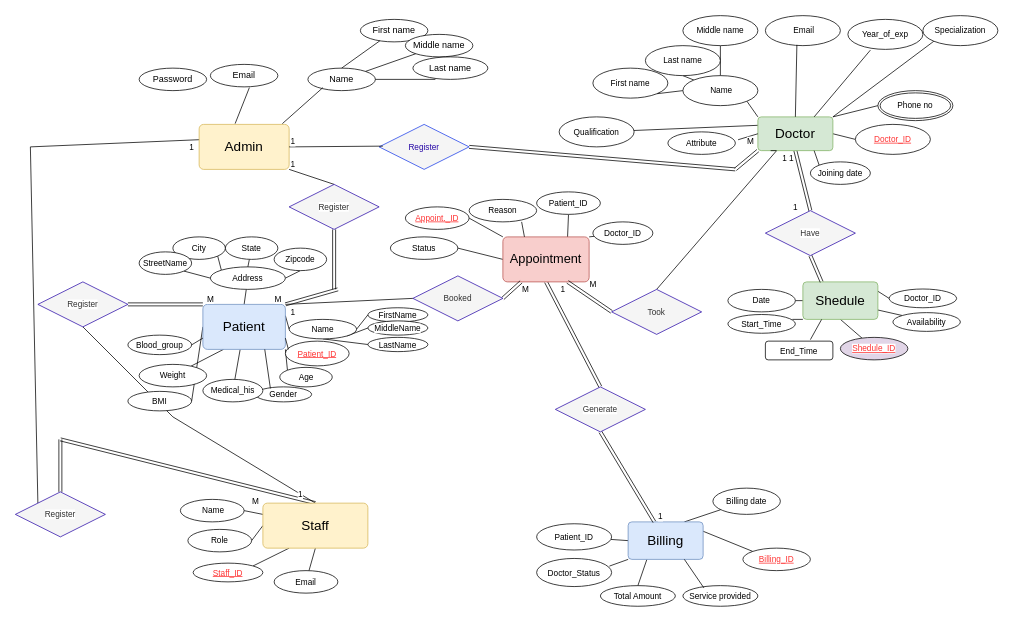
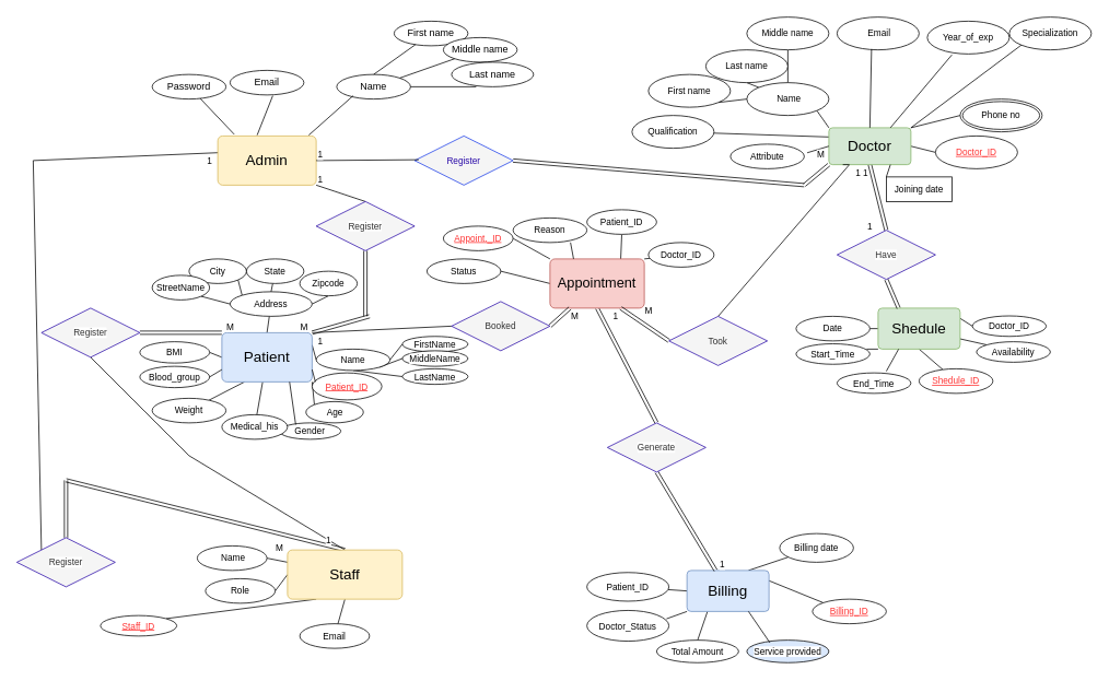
+ <mxCell id="73" value="" style="endArrow=none;html=1;rounded=0;strokeColor=default;align=center;verticalAlign=middle;fontFamily=Helvetica;fontSize=11;fontColor=default;labelBackgroundColor=default;exitX=0.167;exitY=-0.033;exitDx=0;exitDy=0;exitPerimeter=0;" parent="1" source="4" target="47" edge="1"><mxGeometry width="50" height="50" relative="1" as="geometry"><mxPoint x="200" y="165" as="sourcePoint" /><mxPoint x="240" y="125" as="targetPoint" /></mxGeometry></mxCell>
- <mxCell id="71" value="Qualification" style="ellipse;whiteSpace=wrap;html=1;align=center;fontFamily=Helvetica;fontSize=11;fontColor=default;labelBackgroundColor=default;" parent="1" vertex="1"><mxGeometry x="745" y="155" width="100" height="40" as="geometry" /></mxCell>
+ <mxCell id="71" value="Qualification" style="ellipse;whiteSpace=wrap;html=1;align=center;fontFamily=Helvetica;fontSize=11;fontColor=default;labelBackgroundColor=default;" parent="1" vertex="1"><mxGeometry x="770" y="140" width="100" height="40" as="geometry" /></mxCell>
- <mxCell id="78" value="Joining date" style="ellipse;whiteSpace=wrap;html=1;align=center;fontFamily=Helvetica;fontSize=11;fontColor=default;labelBackgroundColor=default;" parent="1" vertex="1"><mxGeometry x="1080" y="215" width="80" height="30" as="geometry" /></mxCell>
+ <mxCell id="78" value="Joining date" style="whiteSpace=wrap;html=1;align=center;fontFamily=Helvetica;fontSize=11;fontColor=default;labelBackgroundColor=default;rounded=0;" parent="1" vertex="1"><mxGeometry x="1080" y="215" width="80" height="30" as="geometry" /></mxCell>
- <mxCell id="116" value="Shedule_ID" style="ellipse;whiteSpace=wrap;html=1;align=center;fontStyle=4;fontFamily=Helvetica;fontSize=11;fontColor=#FF3333;labelBackgroundColor=default;fillColor=#e1d5e7;" parent="1" vertex="1"><mxGeometry x="1120" y="449" width="90" height="30" as="geometry" /></mxCell>
+ <mxCell id="116" value="Shedule_ID" style="ellipse;whiteSpace=wrap;html=1;align=center;fontStyle=4;fontFamily=Helvetica;fontSize=11;fontColor=#FF3333;labelBackgroundColor=default;" parent="1" vertex="1"><mxGeometry x="1120" y="449" width="90" height="30" as="geometry" /></mxCell>
- <mxCell id="118" value="End_Time" style="whiteSpace=wrap;html=1;align=center;fontFamily=Helvetica;fontSize=11;fontColor=default;labelBackgroundColor=default;rounded=1;" parent="1" vertex="1"><mxGeometry x="1020" y="454" width="90" height="25" as="geometry" /></mxCell>
+ <mxCell id="118" value="End_Time" style="ellipse;whiteSpace=wrap;html=1;align=center;fontFamily=Helvetica;fontSize=11;fontColor=default;labelBackgroundColor=default;" parent="1" vertex="1"><mxGeometry x="1020" y="454" width="90" height="25" as="geometry" /></mxCell>
- <mxCell id="97" value="BMI" style="ellipse;whiteSpace=wrap;html=1;align=center;fontFamily=Helvetica;fontSize=11;fontColor=default;labelBackgroundColor=default;" parent="1" vertex="1"><mxGeometry x="170" y="521" width="85" height="26" as="geometry" /></mxCell>
+ <mxCell id="97" value="BMI" style="ellipse;whiteSpace=wrap;html=1;align=center;fontFamily=Helvetica;fontSize=11;fontColor=default;labelBackgroundColor=default;" parent="1" vertex="1"><mxGeometry x="170" y="416" width="85" height="26" as="geometry" /></mxCell>
- <mxCell id="110" value="Staff_ID" style="ellipse;whiteSpace=wrap;html=1;align=center;fontStyle=4;fontFamily=Helvetica;fontSize=11;fontColor=#FF3333;labelBackgroundColor=default;" parent="1" vertex="1"><mxGeometry x="257" y="750" width="93" height="25" as="geometry" /></mxCell>
+ <mxCell id="110" value="Staff_ID" style="ellipse;whiteSpace=wrap;html=1;align=center;fontStyle=4;fontFamily=Helvetica;fontSize=11;fontColor=#FF3333;labelBackgroundColor=default;" parent="1" vertex="1"><mxGeometry x="122" y="750" width="93" height="25" as="geometry" /></mxCell>
- <mxCell id="114" value="Service provided" style="ellipse;whiteSpace=wrap;html=1;align=center;fontFamily=Helvetica;fontSize=11;fontColor=default;labelBackgroundColor=default;" parent="1" vertex="1"><mxGeometry x="910" y="780" width="100" height="27.5" as="geometry" /></mxCell>
+ <mxCell id="114" value="Service provided" style="ellipse;whiteSpace=wrap;html=1;align=center;fontFamily=Helvetica;fontSize=11;fontColor=default;labelBackgroundColor=default;fillColor=#dae8fc;" parent="1" vertex="1"><mxGeometry x="910" y="780" width="100" height="27.5" as="geometry" /></mxCell>
